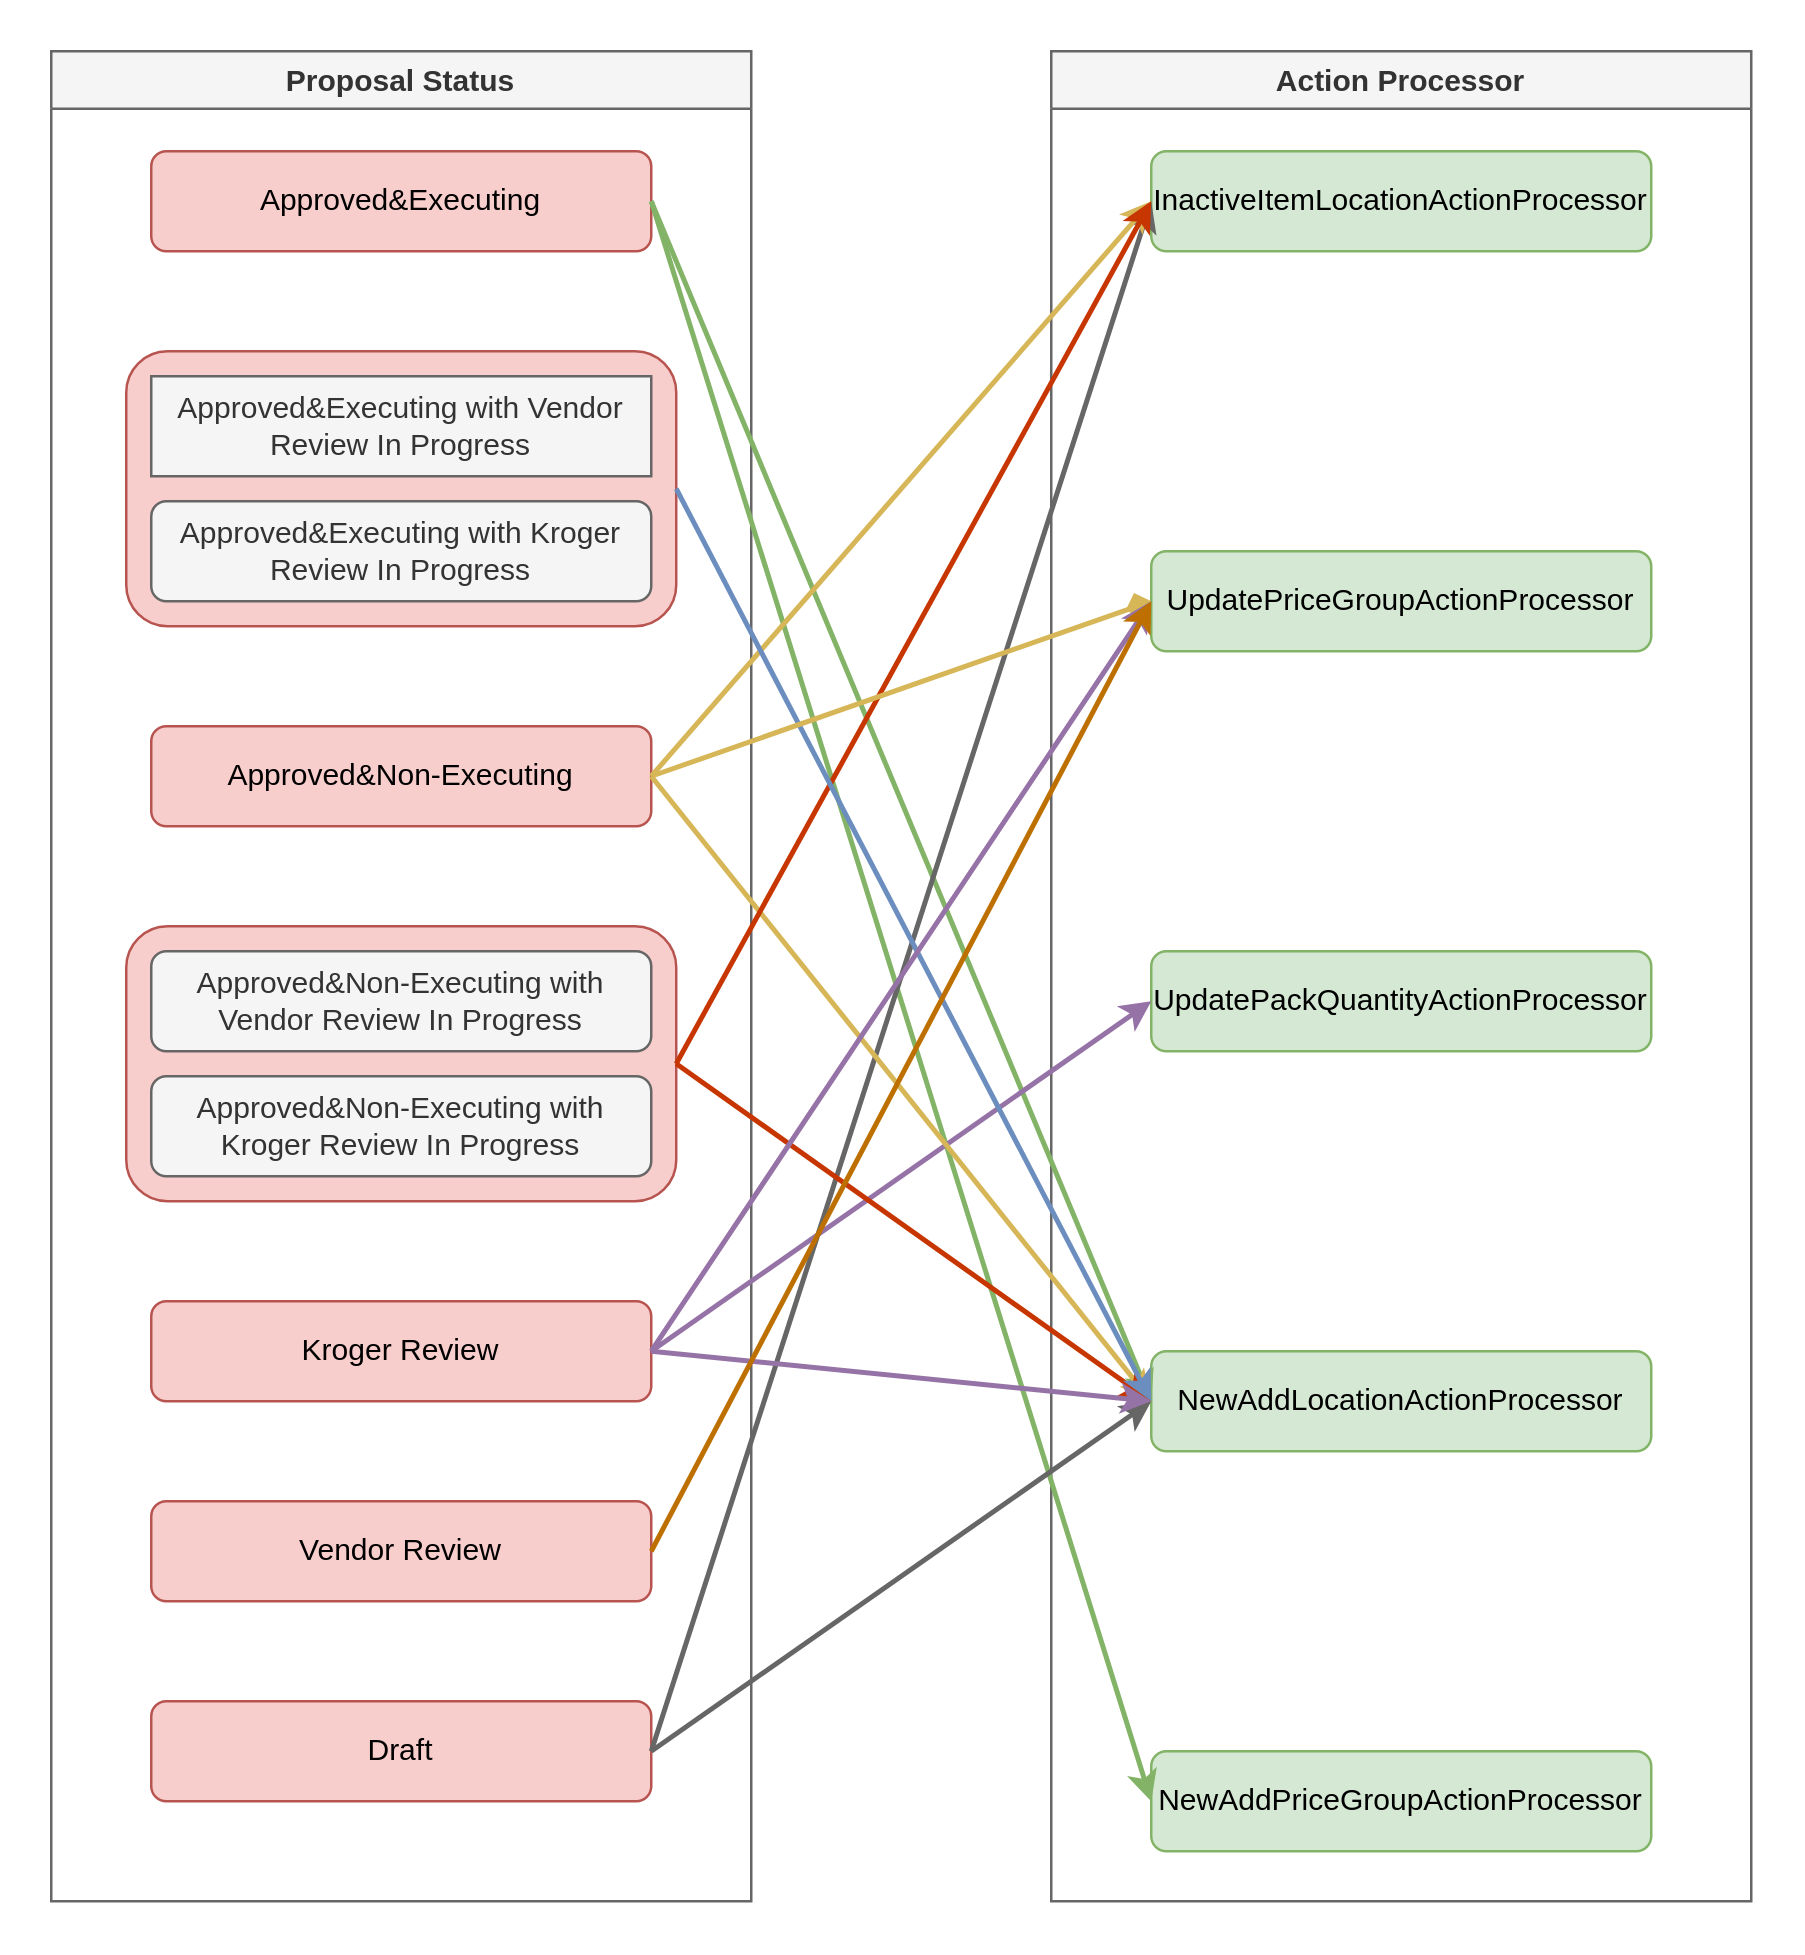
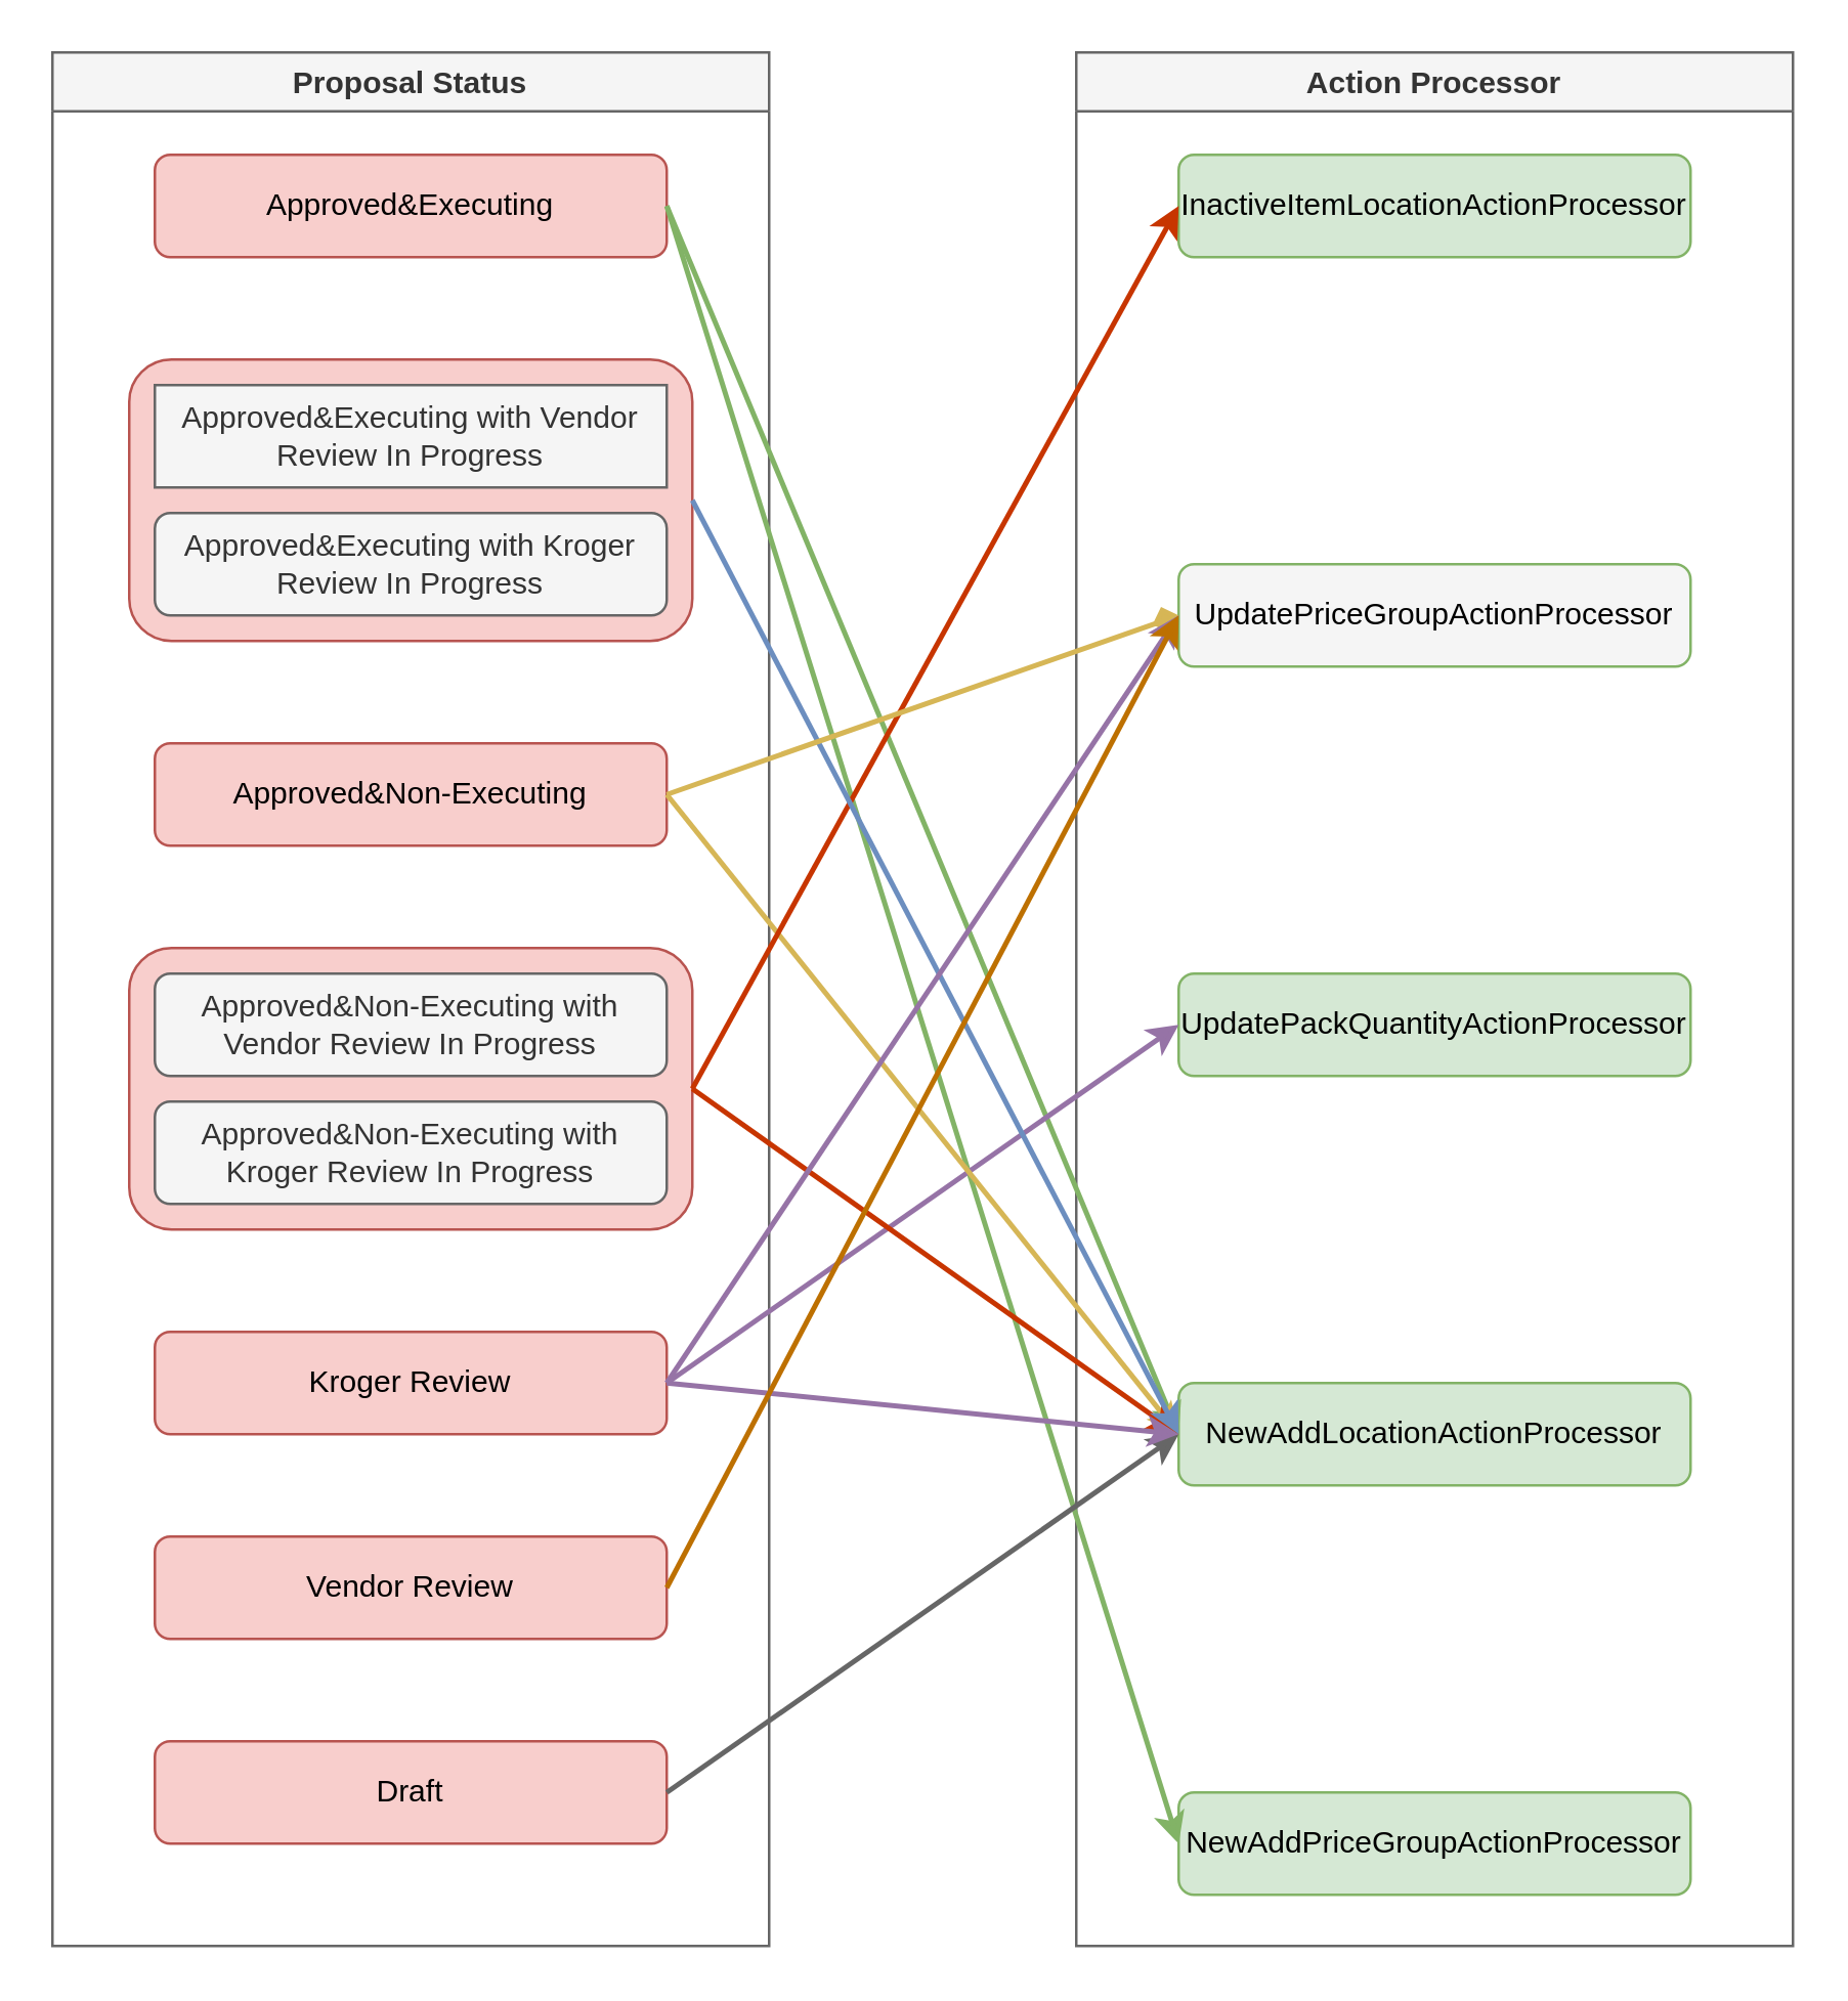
- <mxCell id="26" style="edgeStyle=none;rounded=0;orthogonalLoop=1;jettySize=auto;html=1;entryX=0;entryY=0.5;entryDx=0;entryDy=0;strokeWidth=2;exitX=1;exitY=0.5;exitDx=0;exitDy=0;fillColor=#fff2cc;strokeColor=#d6b656;" edge="1" parent="1" source="4" target="15"><mxGeometry relative="1" as="geometry" /></mxCell>
- <mxCell id="16" value="UpdatePriceGroupActionProcessor" style="rounded=1;whiteSpace=wrap;html=1;fillColor=#d5e8d4;strokeColor=#82b366;" vertex="1" parent="14"><mxGeometry x="40" y="200" width="200" height="40" as="geometry" /></mxCell>
+ <mxCell id="16" value="UpdatePriceGroupActionProcessor" style="rounded=1;whiteSpace=wrap;html=1;fillColor=#f5f5f5;strokeColor=#82b366;" vertex="1" parent="14"><mxGeometry x="40" y="200" width="200" height="40" as="geometry" /></mxCell>
- <mxCell id="24" style="edgeStyle=none;rounded=0;orthogonalLoop=1;jettySize=auto;html=1;entryX=0;entryY=0.5;entryDx=0;entryDy=0;strokeWidth=2;exitX=1;exitY=0.5;exitDx=0;exitDy=0;fillColor=#f5f5f5;strokeColor=#666666;" edge="1" parent="1" source="7" target="15"><mxGeometry relative="1" as="geometry"><mxPoint x="260" y="720" as="sourcePoint" /></mxGeometry></mxCell>
